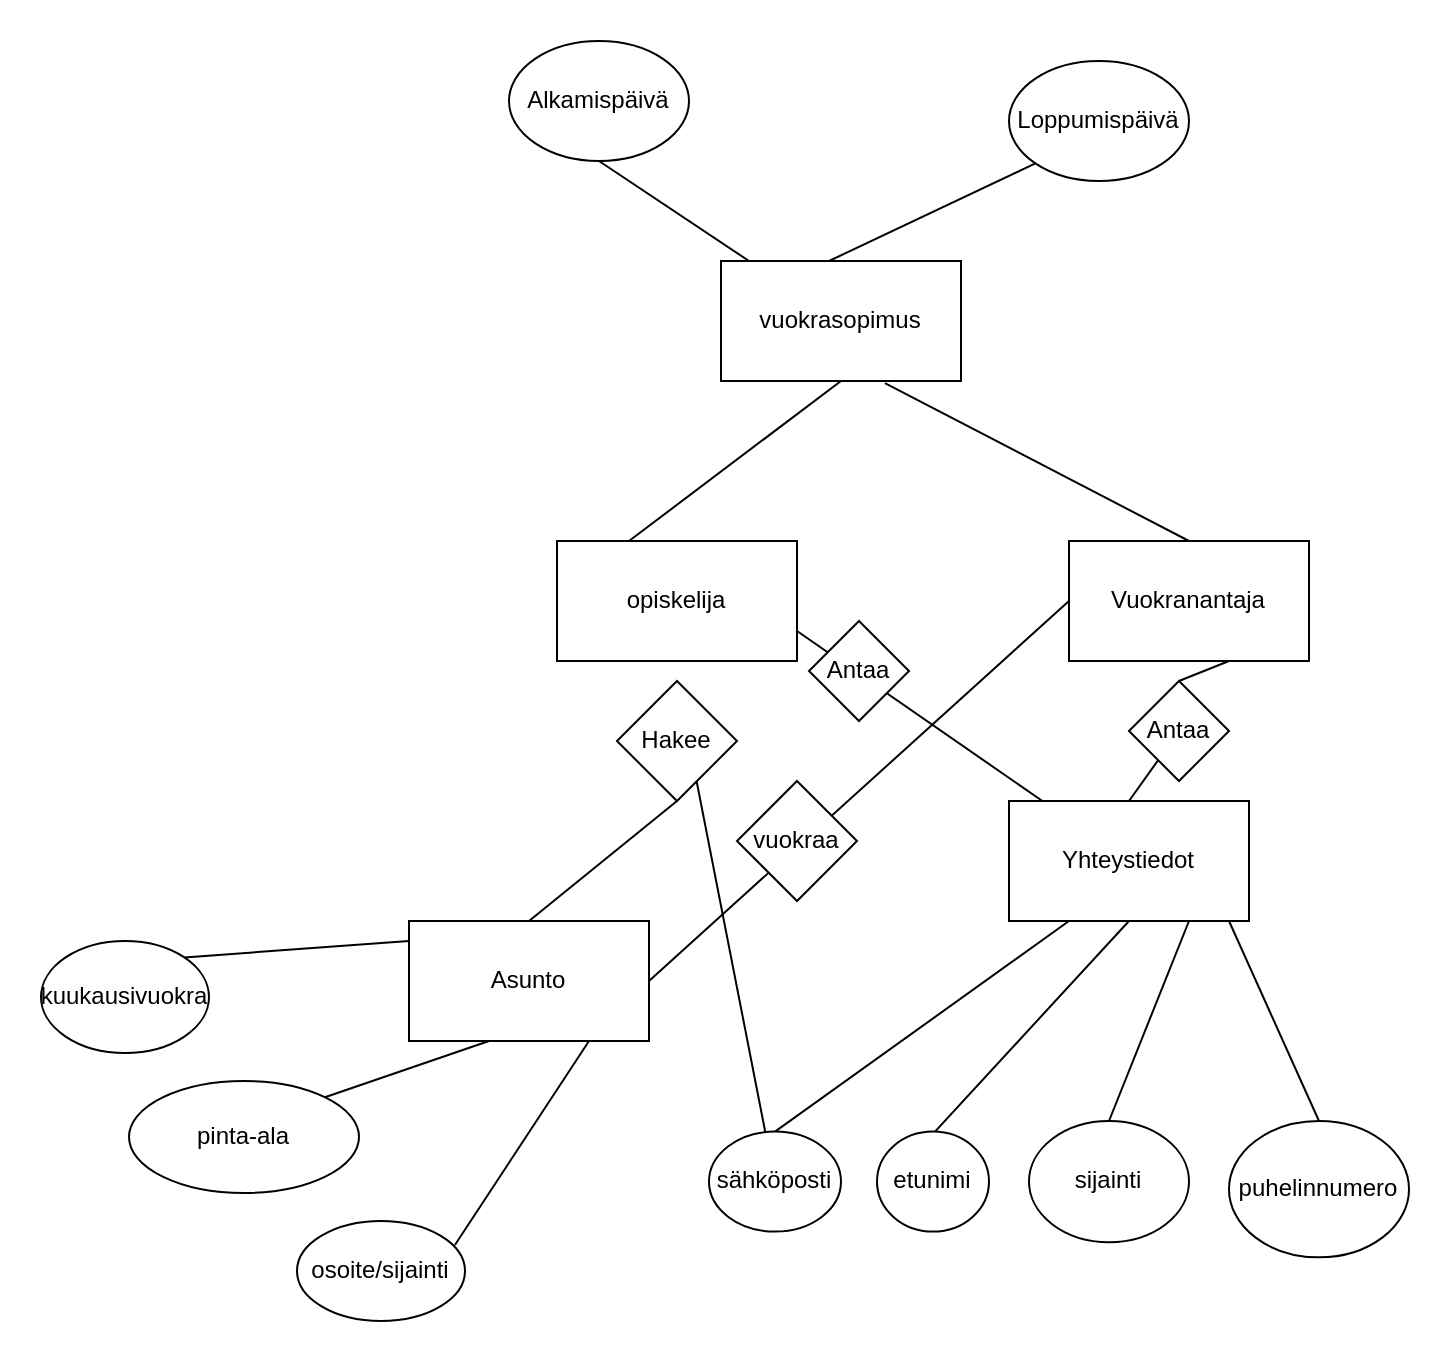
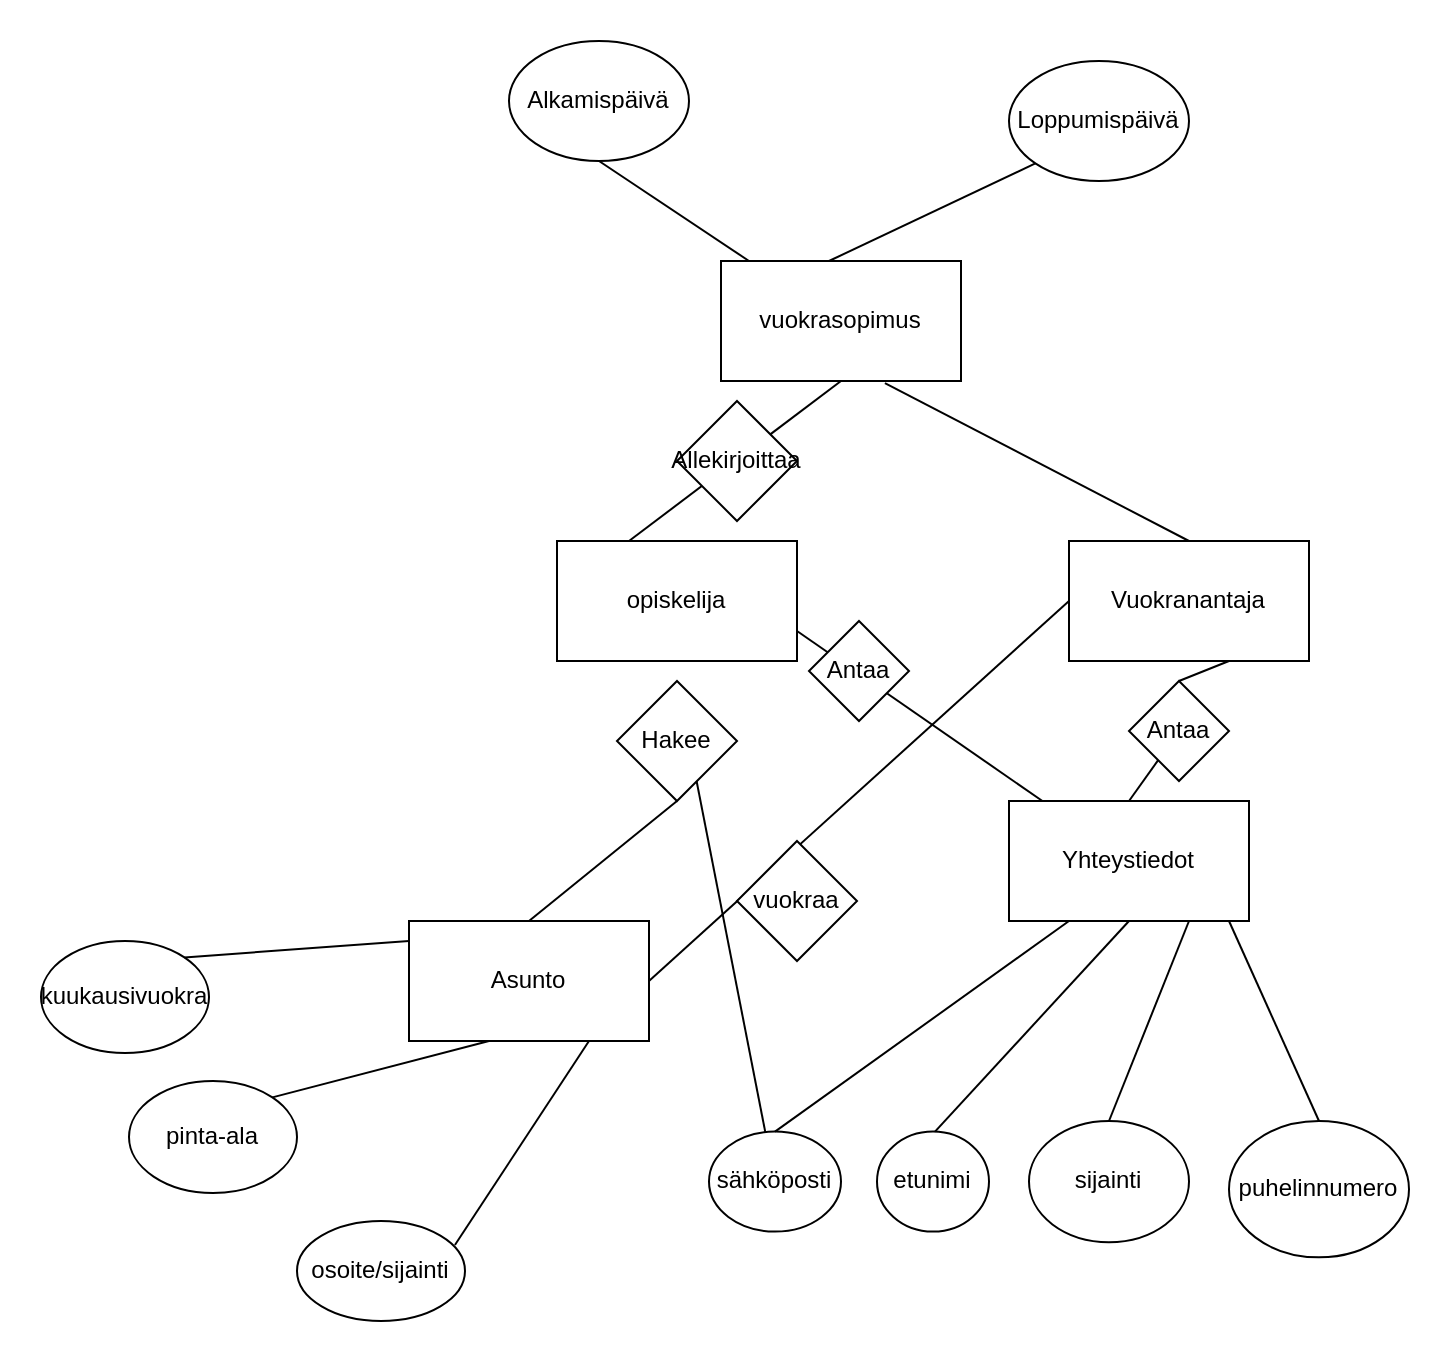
+ <mxCell id="24" value="Allekirjoittaa" style="rhombus;whiteSpace=wrap;html=1;" vertex="1" parent="1"><mxGeometry x="338" y="200" width="60" height="60" as="geometry" /></mxCell>
- <mxCell id="20" value="vuokraa" style="rhombus;whiteSpace=wrap;html=1;" vertex="1" parent="1"><mxGeometry x="368" y="390" width="60" height="60" as="geometry" /></mxCell>
+ <mxCell id="20" value="vuokraa" style="rhombus;whiteSpace=wrap;html=1;" vertex="1" parent="1"><mxGeometry x="368" y="420" width="60" height="60" as="geometry" /></mxCell>
- <mxCell id="30" value="pinta-ala" style="ellipse;whiteSpace=wrap;html=1;" vertex="1" parent="1"><mxGeometry x="64" y="540" width="115" height="56" as="geometry" /></mxCell>
+ <mxCell id="30" value="pinta-ala" style="ellipse;whiteSpace=wrap;html=1;" vertex="1" parent="1"><mxGeometry x="64" y="540" width="84" height="56" as="geometry" /></mxCell>
